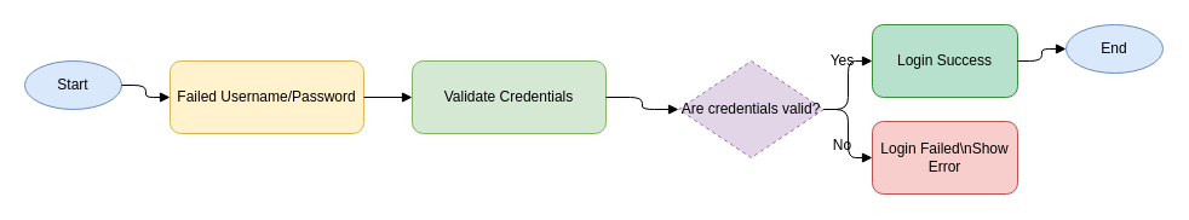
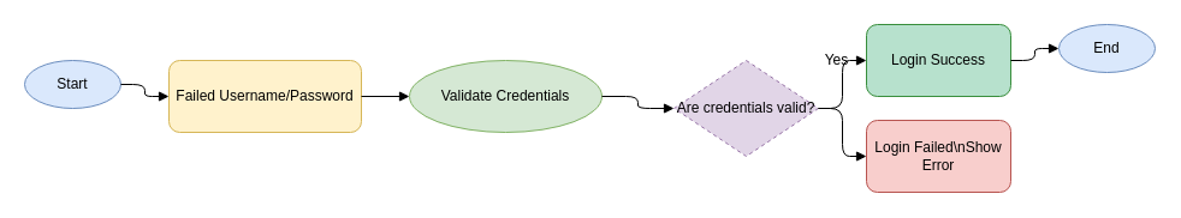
- <mxCell id="4" value="Validate Credentials" style="rounded=1;whiteSpace=wrap;html=1;fillColor=#d5e8d4;strokeColor=#82b366;" vertex="1" parent="1"><mxGeometry x="340" y="50" width="160" height="60" as="geometry" /></mxCell>
+ <mxCell id="4" value="Validate Credentials" style="ellipse;whiteSpace=wrap;html=1;fillColor=#d5e8d4;strokeColor=#82b366;" vertex="1" parent="1"><mxGeometry x="340" y="50" width="160" height="60" as="geometry" /></mxCell>
- <mxCell id="13" value="No" style="text;html=1;strokeColor=none;fillColor=none;align=center;verticalAlign=middle;" vertex="1" parent="1"><mxGeometry x="680" y="110" width="30" height="20" as="geometry" /></mxCell>
